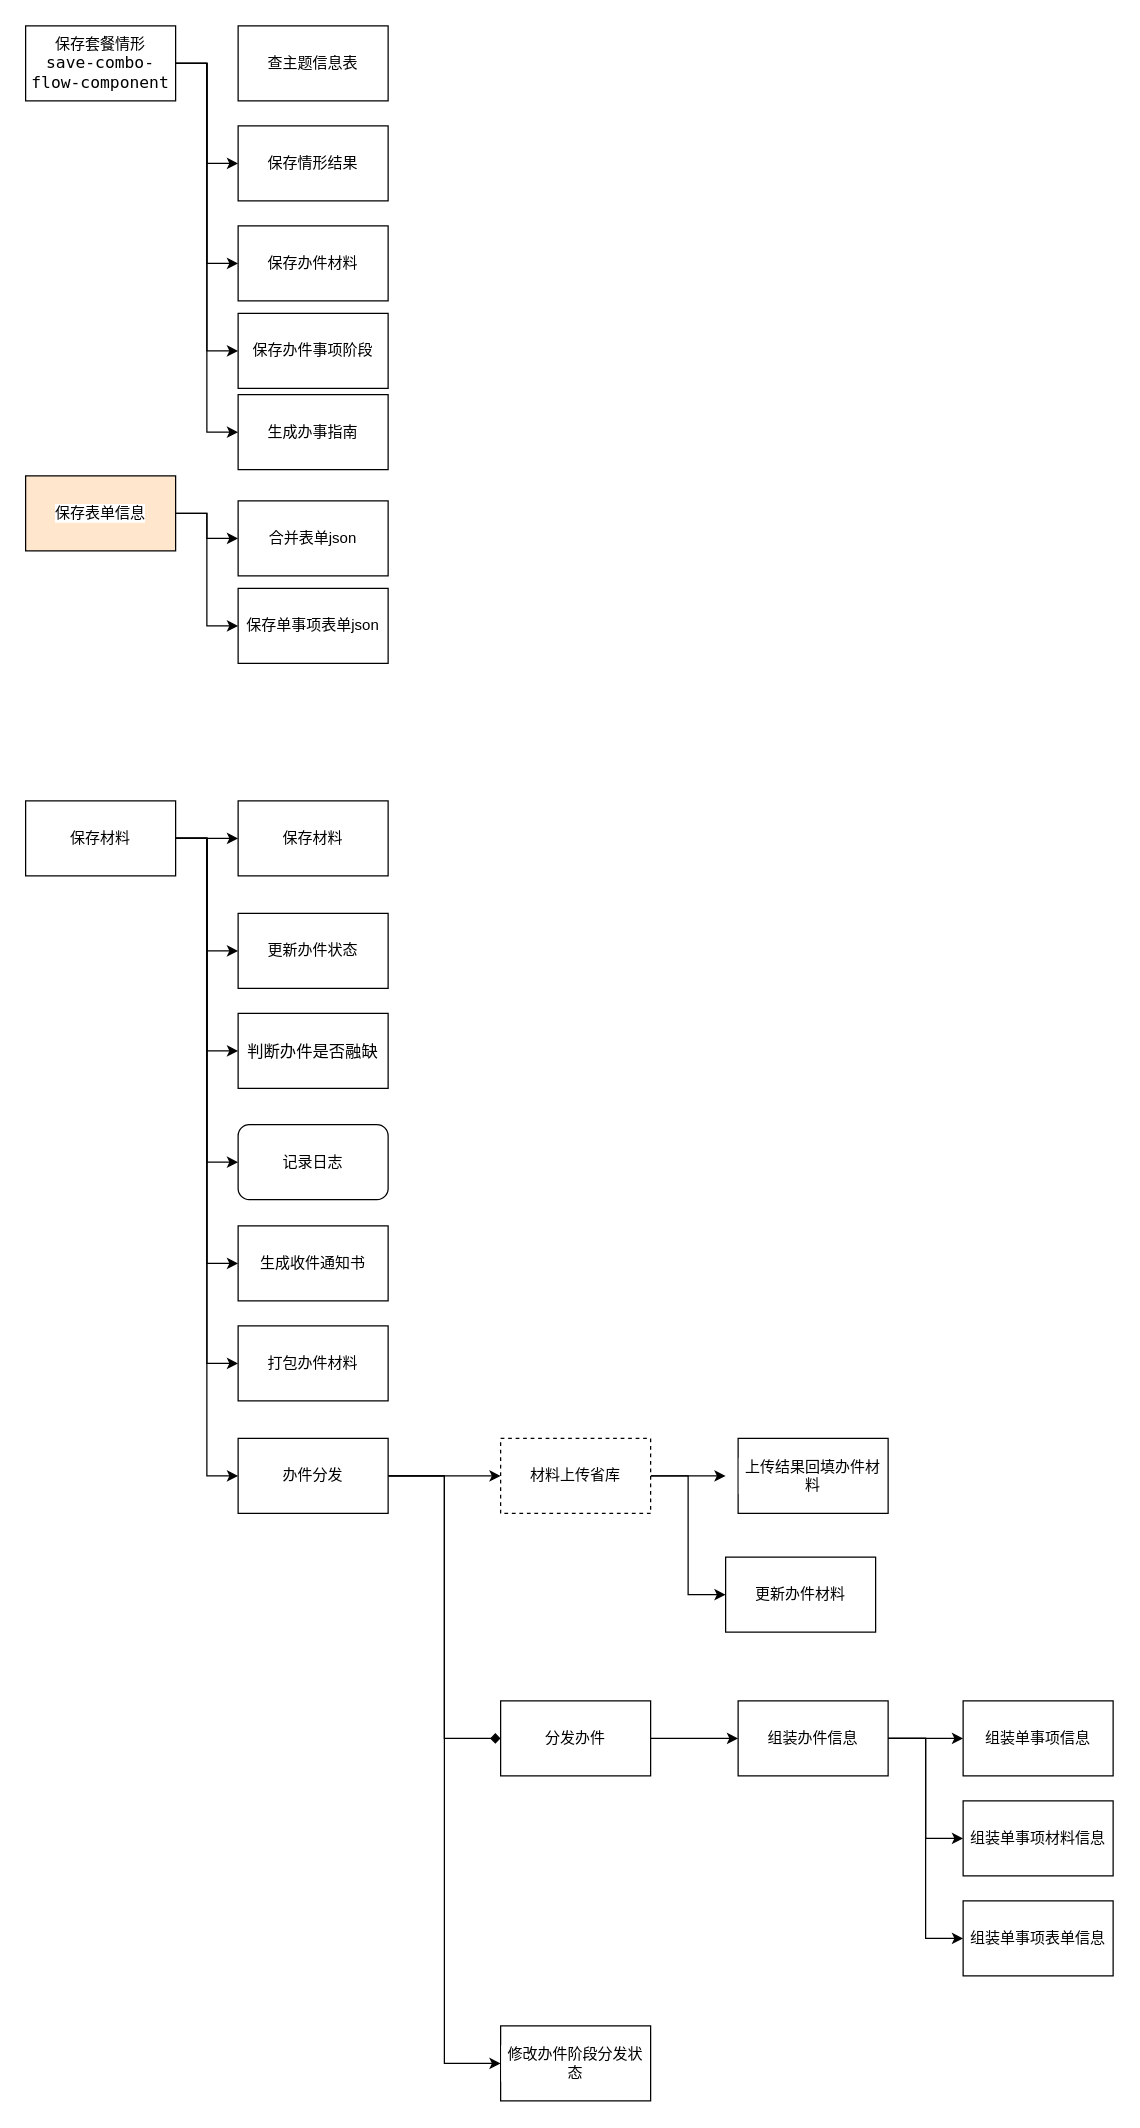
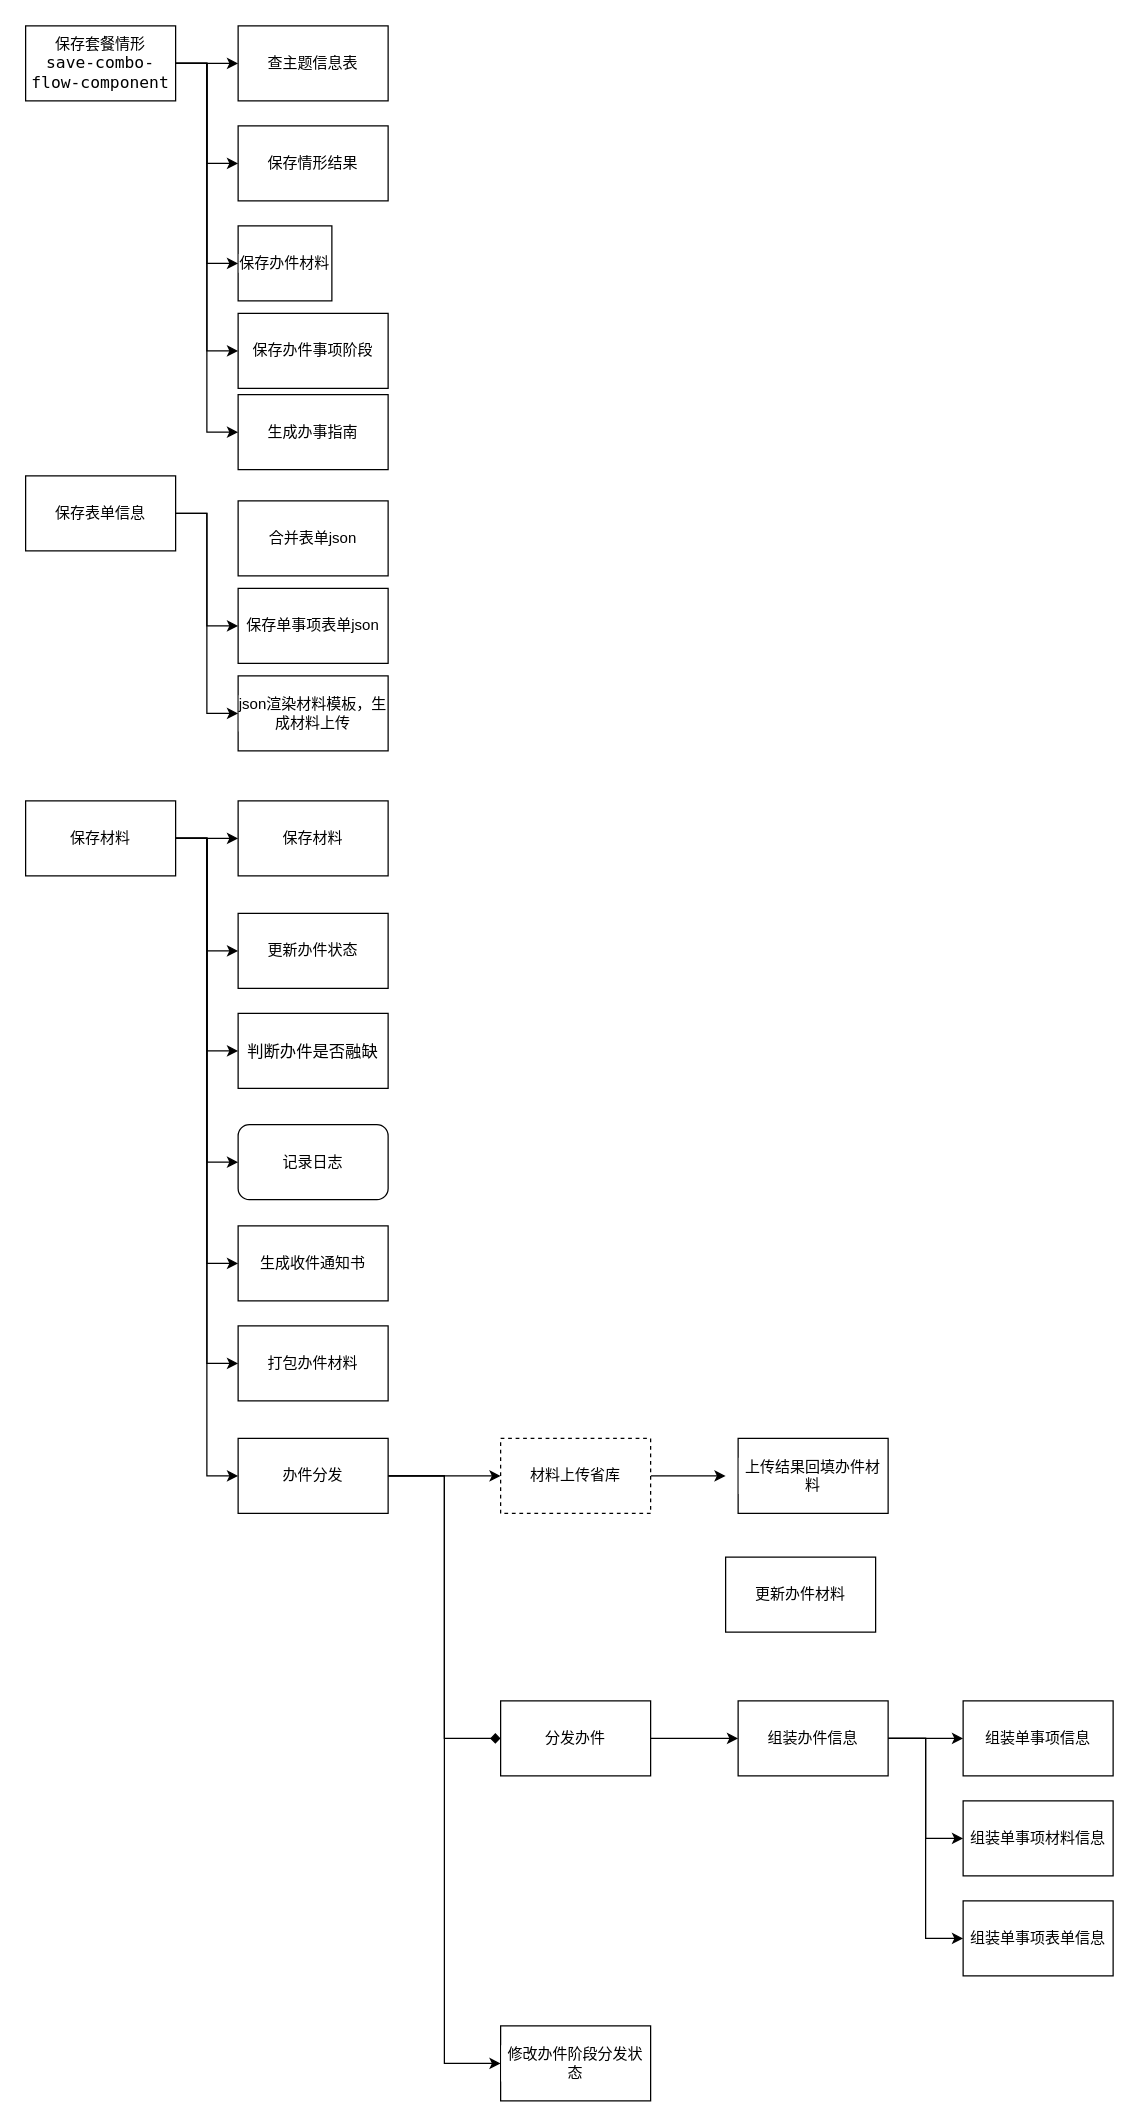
+ <mxCell id="2" style="edgeStyle=orthogonalEdgeStyle;rounded=0;orthogonalLoop=1;jettySize=auto;html=1;entryX=0;entryY=0.5;entryDx=0;entryDy=0;fontColor=#000000;" parent="1" source="7" target="8" edge="1"><mxGeometry relative="1" as="geometry" /></mxCell>
- <mxCell id="10" value="保存办件材料" style="rounded=0;whiteSpace=wrap;html=1;labelBackgroundColor=#FFFFFF;fontColor=#000000;" parent="1" vertex="1"><mxGeometry x="190" y="180" width="120" height="60" as="geometry" /></mxCell>
+ <mxCell id="10" value="保存办件材料" style="rounded=0;whiteSpace=wrap;html=1;labelBackgroundColor=#FFFFFF;fontColor=#000000;" parent="1" vertex="1"><mxGeometry x="190" y="180" width="75" height="60" as="geometry" /></mxCell>
- <mxCell id="15" value="保存表单信息" style="rounded=0;whiteSpace=wrap;html=1;labelBackgroundColor=#FFFFFF;fontColor=#000000;fillColor=#ffe6cc;" parent="1" vertex="1"><mxGeometry x="20" y="380" width="120" height="60" as="geometry" /></mxCell>
+ <mxCell id="15" value="保存表单信息" style="rounded=0;whiteSpace=wrap;html=1;labelBackgroundColor=#FFFFFF;fontColor=#000000;" parent="1" vertex="1"><mxGeometry x="20" y="380" width="120" height="60" as="geometry" /></mxCell>
- <mxCell id="12" style="edgeStyle=orthogonalEdgeStyle;rounded=0;orthogonalLoop=1;jettySize=auto;html=1;entryX=0;entryY=0.5;entryDx=0;entryDy=0;fontColor=#000000;" parent="1" source="15" target="16" edge="1"><mxGeometry relative="1" as="geometry" /></mxCell>
+ <mxCell id="14" style="edgeStyle=orthogonalEdgeStyle;rounded=0;orthogonalLoop=1;jettySize=auto;html=1;entryX=0;entryY=0.5;entryDx=0;entryDy=0;fontColor=#000000;" parent="1" source="15" target="18" edge="1"><mxGeometry relative="1" as="geometry" /></mxCell>
+ <mxCell id="18" value="json渲染材料模板，生成材料上传" style="rounded=0;whiteSpace=wrap;html=1;labelBackgroundColor=#FFFFFF;fontColor=#000000;" parent="1" vertex="1"><mxGeometry x="190" y="540" width="120" height="60" as="geometry" /></mxCell>
- <mxCell id="38" style="edgeStyle=orthogonalEdgeStyle;rounded=0;orthogonalLoop=1;jettySize=auto;html=1;entryX=0;entryY=0.5;entryDx=0;entryDy=0;fontColor=#000000;" parent="1" source="39" target="41" edge="1"><mxGeometry relative="1" as="geometry" /></mxCell>
